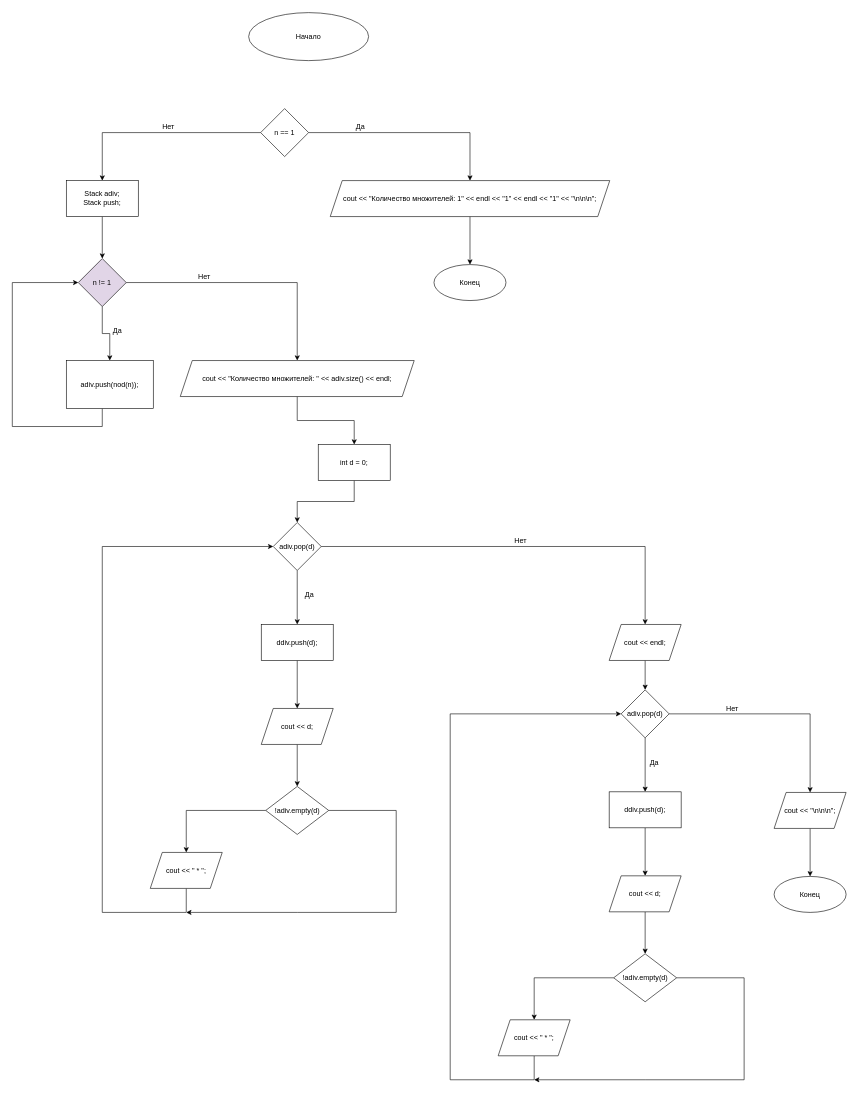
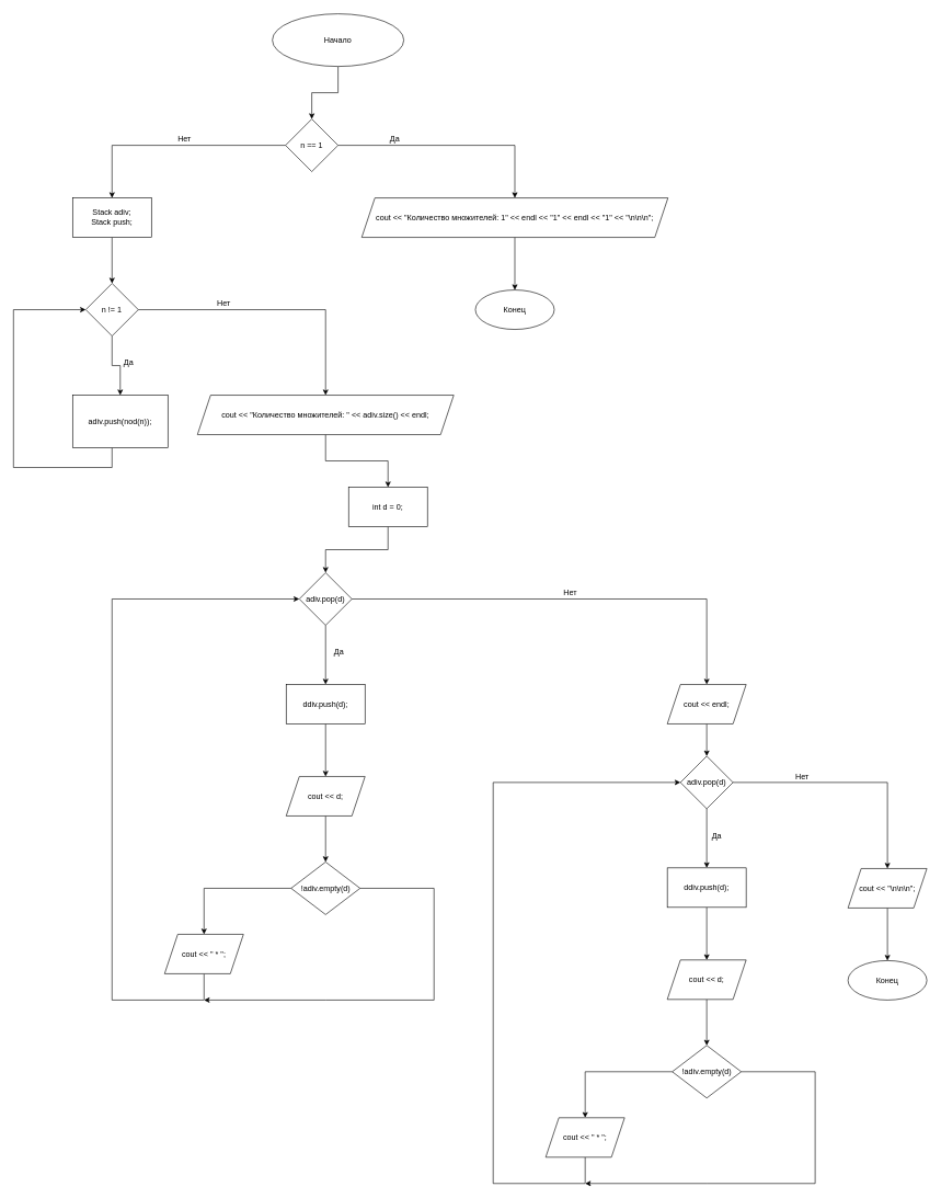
+ <mxCell id="2" value="" style="edgeStyle=orthogonalEdgeStyle;rounded=0;orthogonalLoop=1;jettySize=auto;html=1;" edge="1" parent="1" source="3" target="6"><mxGeometry relative="1" as="geometry" /></mxCell>
- <mxCell id="14" value="n != 1" style="rhombus;whiteSpace=wrap;html=1;fillColor=#e1d5e7;" vertex="1" parent="1"><mxGeometry x="130" y="430" width="80" height="80" as="geometry" /></mxCell>
+ <mxCell id="14" value="n != 1" style="rhombus;whiteSpace=wrap;html=1;" vertex="1" parent="1"><mxGeometry x="130" y="430" width="80" height="80" as="geometry" /></mxCell>
